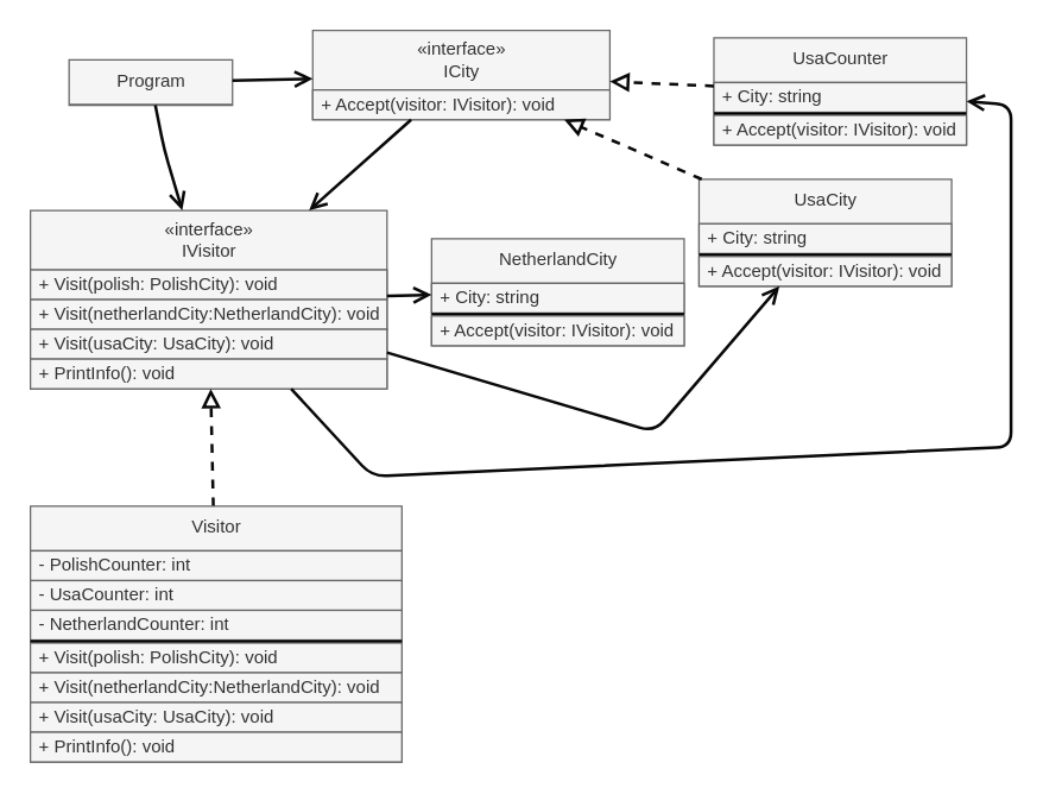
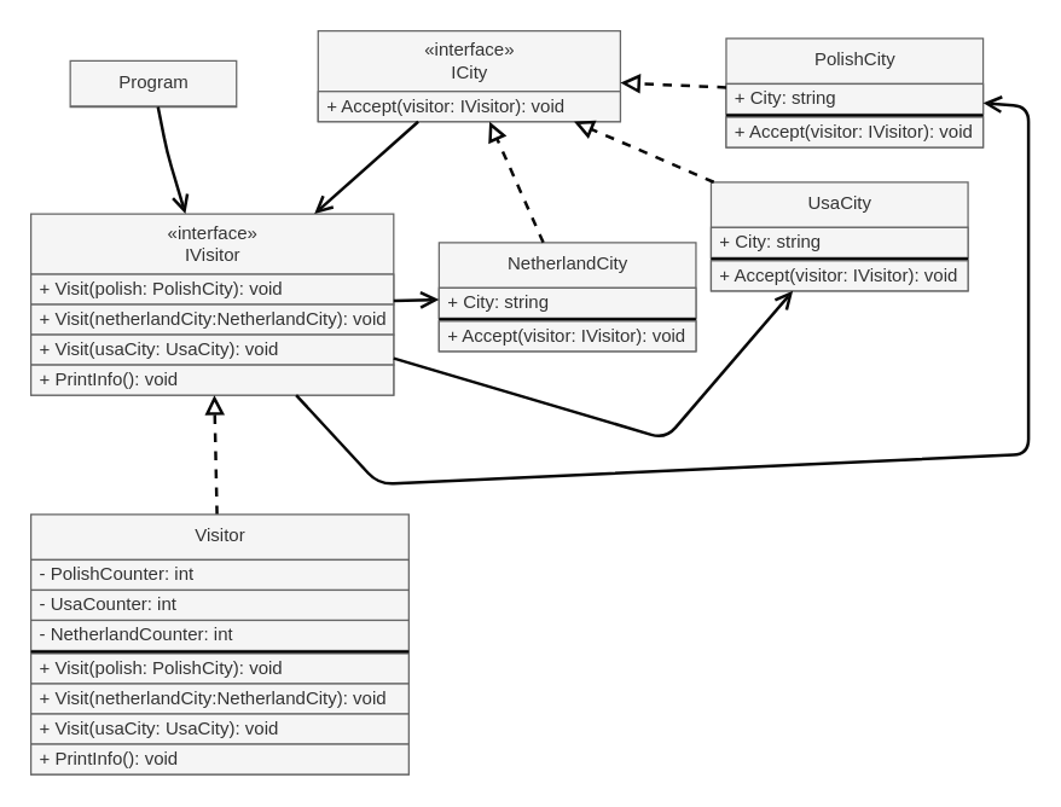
- <mxCell id="6" value="UsaCounter" style="swimlane;fontStyle=0;align=center;verticalAlign=top;childLayout=stackLayout;horizontal=1;startSize=30;horizontalStack=0;resizeParent=1;resizeParentMax=0;resizeLast=0;collapsible=0;marginBottom=0;html=1;fillColor=#f5f5f5;fontColor=#333333;strokeColor=#666666;" parent="1" vertex="1"><mxGeometry x="480" y="25" width="170" height="72" as="geometry" /></mxCell>
+ <mxCell id="6" value="PolishCity" style="swimlane;fontStyle=0;align=center;verticalAlign=top;childLayout=stackLayout;horizontal=1;startSize=30;horizontalStack=0;resizeParent=1;resizeParentMax=0;resizeLast=0;collapsible=0;marginBottom=0;html=1;fillColor=#f5f5f5;fontColor=#333333;strokeColor=#666666;" parent="1" vertex="1"><mxGeometry x="480" y="25" width="170" height="72" as="geometry" /></mxCell>
- <mxCell id="5" value="" style="endArrow=open;startArrow=none;endFill=0;startFill=0;endSize=8;html=1;verticalAlign=bottom;labelBackgroundColor=none;strokeWidth=2;sketch=0;fillColor=#f5f5f5;strokeColor=#080808;" parent="1" source="2" target="3" edge="1"><mxGeometry width="160" relative="1" as="geometry"><mxPoint x="136" y="30.629" as="sourcePoint" /><mxPoint x="456" y="40.104" as="targetPoint" /></mxGeometry></mxCell>
+ <mxCell id="37" value="" style="endArrow=block;startArrow=none;endFill=0;startFill=0;endSize=8;html=1;verticalAlign=bottom;dashed=1;labelBackgroundColor=none;sketch=0;strokeWidth=2;fillColor=#f5f5f5;strokeColor=#080808;" edge="1" parent="1" source="33" target="3"><mxGeometry width="160" relative="1" as="geometry"><mxPoint x="481.792" y="130" as="sourcePoint" /><mxPoint x="389.34" y="90" as="targetPoint" /><Array as="points" /></mxGeometry></mxCell>
